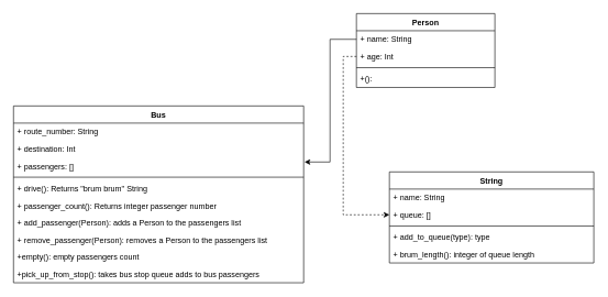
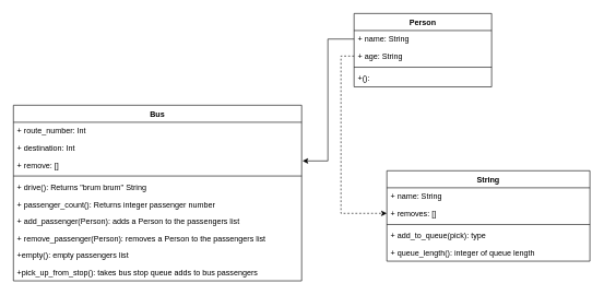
- <mxCell id="15" value="+ age: Int" style="text;strokeColor=none;fillColor=none;align=left;verticalAlign=top;spacingLeft=4;spacingRight=4;overflow=hidden;rotatable=0;points=[[0,0.5],[1,0.5]];portConstraint=eastwest;" vertex="1" parent="13"><mxGeometry y="52" width="210" height="26" as="geometry" /></mxCell>
+ <mxCell id="15" value="+ age: String" style="text;strokeColor=none;fillColor=none;align=left;verticalAlign=top;spacingLeft=4;spacingRight=4;overflow=hidden;rotatable=0;points=[[0,0.5],[1,0.5]];portConstraint=eastwest;" vertex="1" parent="13"><mxGeometry y="52" width="210" height="26" as="geometry" /></mxCell>
- <mxCell id="3" value="+ route_number: String" style="text;strokeColor=none;fillColor=none;align=left;verticalAlign=top;spacingLeft=4;spacingRight=4;overflow=hidden;rotatable=0;points=[[0,0.5],[1,0.5]];portConstraint=eastwest;" vertex="1" parent="2"><mxGeometry y="26" width="440" height="26" as="geometry" /></mxCell>
+ <mxCell id="3" value="+ route_number: Int" style="text;strokeColor=none;fillColor=none;align=left;verticalAlign=top;spacingLeft=4;spacingRight=4;overflow=hidden;rotatable=0;points=[[0,0.5],[1,0.5]];portConstraint=eastwest;" vertex="1" parent="2"><mxGeometry y="26" width="440" height="26" as="geometry" /></mxCell>
- <mxCell id="5" value="+ passengers: []" style="text;strokeColor=none;fillColor=none;align=left;verticalAlign=top;spacingLeft=4;spacingRight=4;overflow=hidden;rotatable=0;points=[[0,0.5],[1,0.5]];portConstraint=eastwest;" vertex="1" parent="2"><mxGeometry y="78" width="440" height="26" as="geometry" /></mxCell>
+ <mxCell id="5" value="+ remove: []" style="text;strokeColor=none;fillColor=none;align=left;verticalAlign=top;spacingLeft=4;spacingRight=4;overflow=hidden;rotatable=0;points=[[0,0.5],[1,0.5]];portConstraint=eastwest;" vertex="1" parent="2"><mxGeometry y="78" width="440" height="26" as="geometry" /></mxCell>
- <mxCell id="21" value="+ queue: []" style="text;strokeColor=none;fillColor=none;align=left;verticalAlign=top;spacingLeft=4;spacingRight=4;overflow=hidden;rotatable=0;points=[[0,0.5],[1,0.5]];portConstraint=eastwest;" vertex="1" parent="19"><mxGeometry y="52" width="310" height="26" as="geometry" /></mxCell>
+ <mxCell id="21" value="+ removes: []" style="text;strokeColor=none;fillColor=none;align=left;verticalAlign=top;spacingLeft=4;spacingRight=4;overflow=hidden;rotatable=0;points=[[0,0.5],[1,0.5]];portConstraint=eastwest;" vertex="1" parent="19"><mxGeometry y="52" width="310" height="26" as="geometry" /></mxCell>
- <mxCell id="23" value="+ add_to_queue(type): type" style="text;strokeColor=none;fillColor=none;align=left;verticalAlign=top;spacingLeft=4;spacingRight=4;overflow=hidden;rotatable=0;points=[[0,0.5],[1,0.5]];portConstraint=eastwest;" vertex="1" parent="19"><mxGeometry y="86" width="310" height="26" as="geometry" /></mxCell>
+ <mxCell id="23" value="+ add_to_queue(pick): type" style="text;strokeColor=none;fillColor=none;align=left;verticalAlign=top;spacingLeft=4;spacingRight=4;overflow=hidden;rotatable=0;points=[[0,0.5],[1,0.5]];portConstraint=eastwest;" vertex="1" parent="19"><mxGeometry y="86" width="310" height="26" as="geometry" /></mxCell>
- <mxCell id="24" value="+ brum_length(): integer of queue length" style="text;strokeColor=none;fillColor=none;align=left;verticalAlign=top;spacingLeft=4;spacingRight=4;overflow=hidden;rotatable=0;points=[[0,0.5],[1,0.5]];portConstraint=eastwest;" vertex="1" parent="19"><mxGeometry y="112" width="310" height="26" as="geometry" /></mxCell>
+ <mxCell id="24" value="+ queue_length(): integer of queue length" style="text;strokeColor=none;fillColor=none;align=left;verticalAlign=top;spacingLeft=4;spacingRight=4;overflow=hidden;rotatable=0;points=[[0,0.5],[1,0.5]];portConstraint=eastwest;" vertex="1" parent="19"><mxGeometry y="112" width="310" height="26" as="geometry" /></mxCell>
- <mxCell id="11" value="+empty(): empty passengers count" style="text;strokeColor=none;fillColor=none;align=left;verticalAlign=top;spacingLeft=4;spacingRight=4;overflow=hidden;rotatable=0;points=[[0,0.5],[1,0.5]];portConstraint=eastwest;" vertex="1" parent="2"><mxGeometry y="216" width="440" height="26" as="geometry" /></mxCell>
+ <mxCell id="11" value="+empty(): empty passengers list" style="text;strokeColor=none;fillColor=none;align=left;verticalAlign=top;spacingLeft=4;spacingRight=4;overflow=hidden;rotatable=0;points=[[0,0.5],[1,0.5]];portConstraint=eastwest;" vertex="1" parent="2"><mxGeometry y="216" width="440" height="26" as="geometry" /></mxCell>
